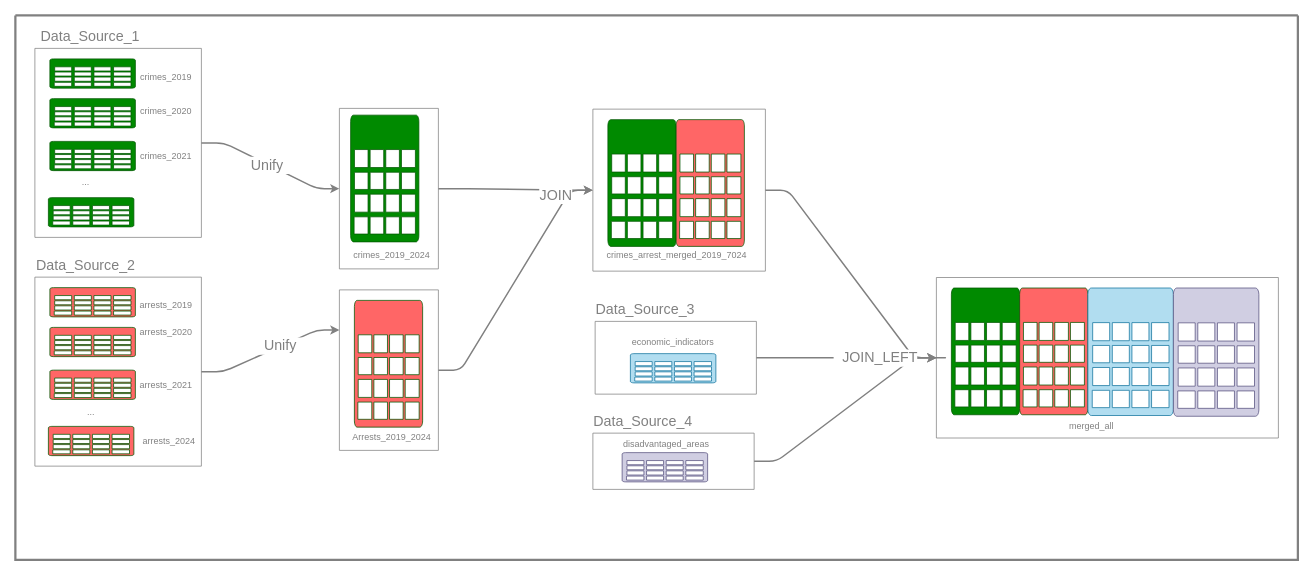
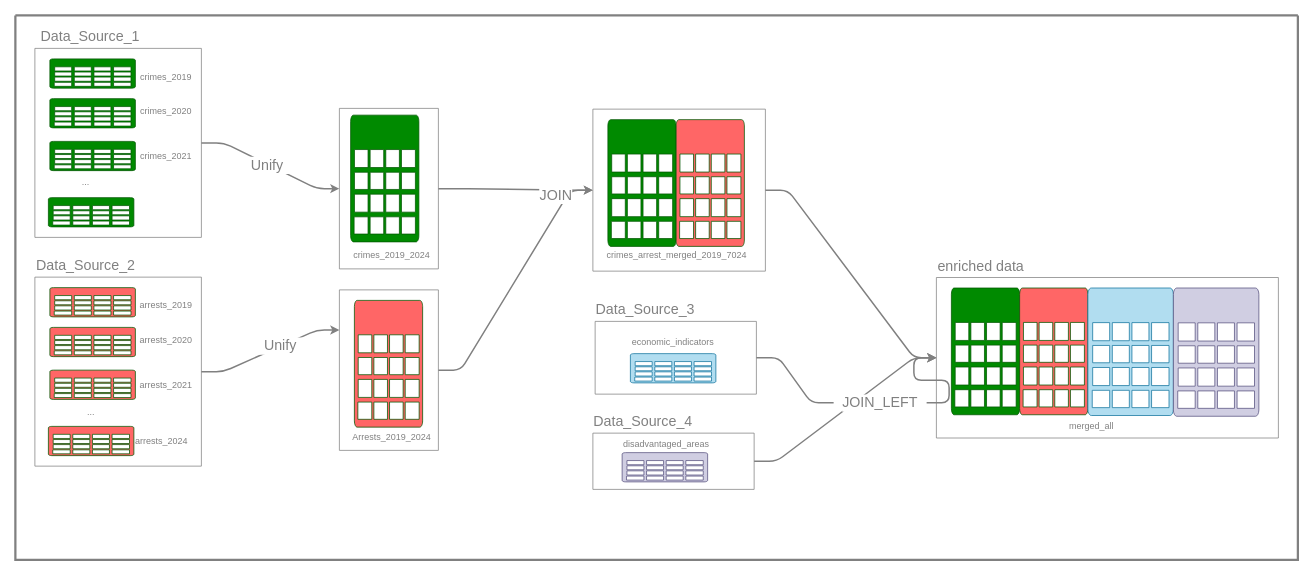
+ <mxCell id="48" value="enriched data" style="text;html=1;strokeColor=none;fillColor=none;align=center;verticalAlign=middle;whiteSpace=wrap;rounded=0;labelBackgroundColor=#FFFFFF;fontSize=19;fontColor=#808080;" vertex="1" parent="35"><mxGeometry x="1200" y="319.5" width="175" height="30" as="geometry" /></mxCell>
- <mxCell id="21" value="arrests_2020" style="text;html=1;strokeColor=none;fillColor=none;align=center;verticalAlign=middle;whiteSpace=wrap;rounded=0;fontColor=#808080;" vertex="1" parent="15"><mxGeometry x="145" y="59" width="60" height="30" as="geometry" /></mxCell>
+ <mxCell id="21" value="arrests_2020" style="text;html=1;strokeColor=none;fillColor=none;align=center;verticalAlign=middle;whiteSpace=wrap;rounded=0;fontColor=#808080;" vertex="1" parent="15"><mxGeometry x="145" y="69" width="60" height="30" as="geometry" /></mxCell>
- <mxCell id="60" value="JOIN_LEFT" style="text;html=1;strokeColor=none;fillColor=none;align=center;verticalAlign=middle;whiteSpace=wrap;rounded=0;labelBackgroundColor=#FFFFFF;fontSize=19;fontColor=#808080;" vertex="1" parent="35"><mxGeometry x="1091" y="445" width="124" height="23" as="geometry" /></mxCell>
+ <mxCell id="60" value="JOIN_LEFT" style="text;html=1;strokeColor=none;fillColor=none;align=center;verticalAlign=middle;whiteSpace=wrap;rounded=0;labelBackgroundColor=#FFFFFF;fontSize=19;fontColor=#808080;" vertex="1" parent="35"><mxGeometry x="1091" y="505" width="124" height="23" as="geometry" /></mxCell>
- <mxCell id="23" value="arrests_2024" style="text;html=1;strokeColor=none;fillColor=none;align=center;verticalAlign=middle;whiteSpace=wrap;rounded=0;fontColor=#808080;" vertex="1" parent="15"><mxGeometry x="149" y="203.5" width="60" height="30" as="geometry" /></mxCell>
+ <mxCell id="23" value="arrests_2024" style="text;html=1;strokeColor=none;fillColor=none;align=center;verticalAlign=middle;whiteSpace=wrap;rounded=0;fontColor=#808080;" vertex="1" parent="15"><mxGeometry x="139" y="203.5" width="60" height="30" as="geometry" /></mxCell>
